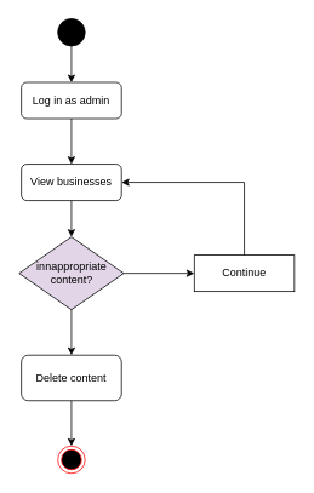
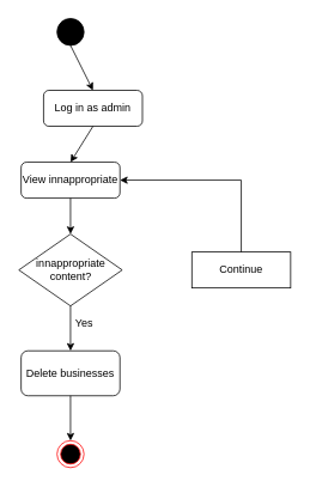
- <mxCell id="3" value="Log in as admin" style="rounded=1;whiteSpace=wrap;html=1;" parent="1" vertex="1"><mxGeometry x="23" y="90" width="110" height="40" as="geometry" /></mxCell>
+ <mxCell id="3" value="Log in as admin" style="rounded=1;whiteSpace=wrap;html=1;" parent="1" vertex="1"><mxGeometry x="48" y="100" width="110" height="40" as="geometry" /></mxCell>
- <mxCell id="4" value="View businesses" style="rounded=1;whiteSpace=wrap;html=1;" parent="1" vertex="1"><mxGeometry x="23" y="180" width="110" height="40" as="geometry" /></mxCell>
+ <mxCell id="4" value="View innappropriate" style="rounded=1;whiteSpace=wrap;html=1;" parent="1" vertex="1"><mxGeometry x="23" y="180" width="110" height="40" as="geometry" /></mxCell>
- <mxCell id="5" value="innappropriate&lt;br&gt;content?" style="rhombus;whiteSpace=wrap;html=1;fillColor=#e1d5e7;" parent="1" vertex="1"><mxGeometry x="20.5" y="260" width="115" height="80" as="geometry" /></mxCell>
+ <mxCell id="5" value="innappropriate&lt;br&gt;content?" style="rhombus;whiteSpace=wrap;html=1;" parent="1" vertex="1"><mxGeometry x="20.5" y="260" width="115" height="80" as="geometry" /></mxCell>
- <mxCell id="14" value="" style="endArrow=classic;html=1;rounded=0;exitX=1;exitY=0.5;exitDx=0;exitDy=0;entryX=0;entryY=0.5;entryDx=0;entryDy=0;" parent="1" source="5" target="8" edge="1"><mxGeometry width="50" height="50" relative="1" as="geometry"><mxPoint x="63" y="370" as="sourcePoint" /><mxPoint x="113" y="320" as="targetPoint" /></mxGeometry></mxCell>
+ <mxCell id="16" value="Yes" style="text;html=1;align=center;verticalAlign=middle;resizable=0;points=[];autosize=1;strokeColor=none;fillColor=none;" parent="1" vertex="1"><mxGeometry x="73" y="350" width="40" height="20" as="geometry" /></mxCell>
- <mxCell id="6" value="Delete content" style="rounded=1;whiteSpace=wrap;html=1;" parent="1" vertex="1"><mxGeometry x="23" y="390" width="110" height="50" as="geometry" /></mxCell>
+ <mxCell id="6" value="Delete businesses" style="rounded=1;whiteSpace=wrap;html=1;" parent="1" vertex="1"><mxGeometry x="23" y="390" width="110" height="50" as="geometry" /></mxCell>
